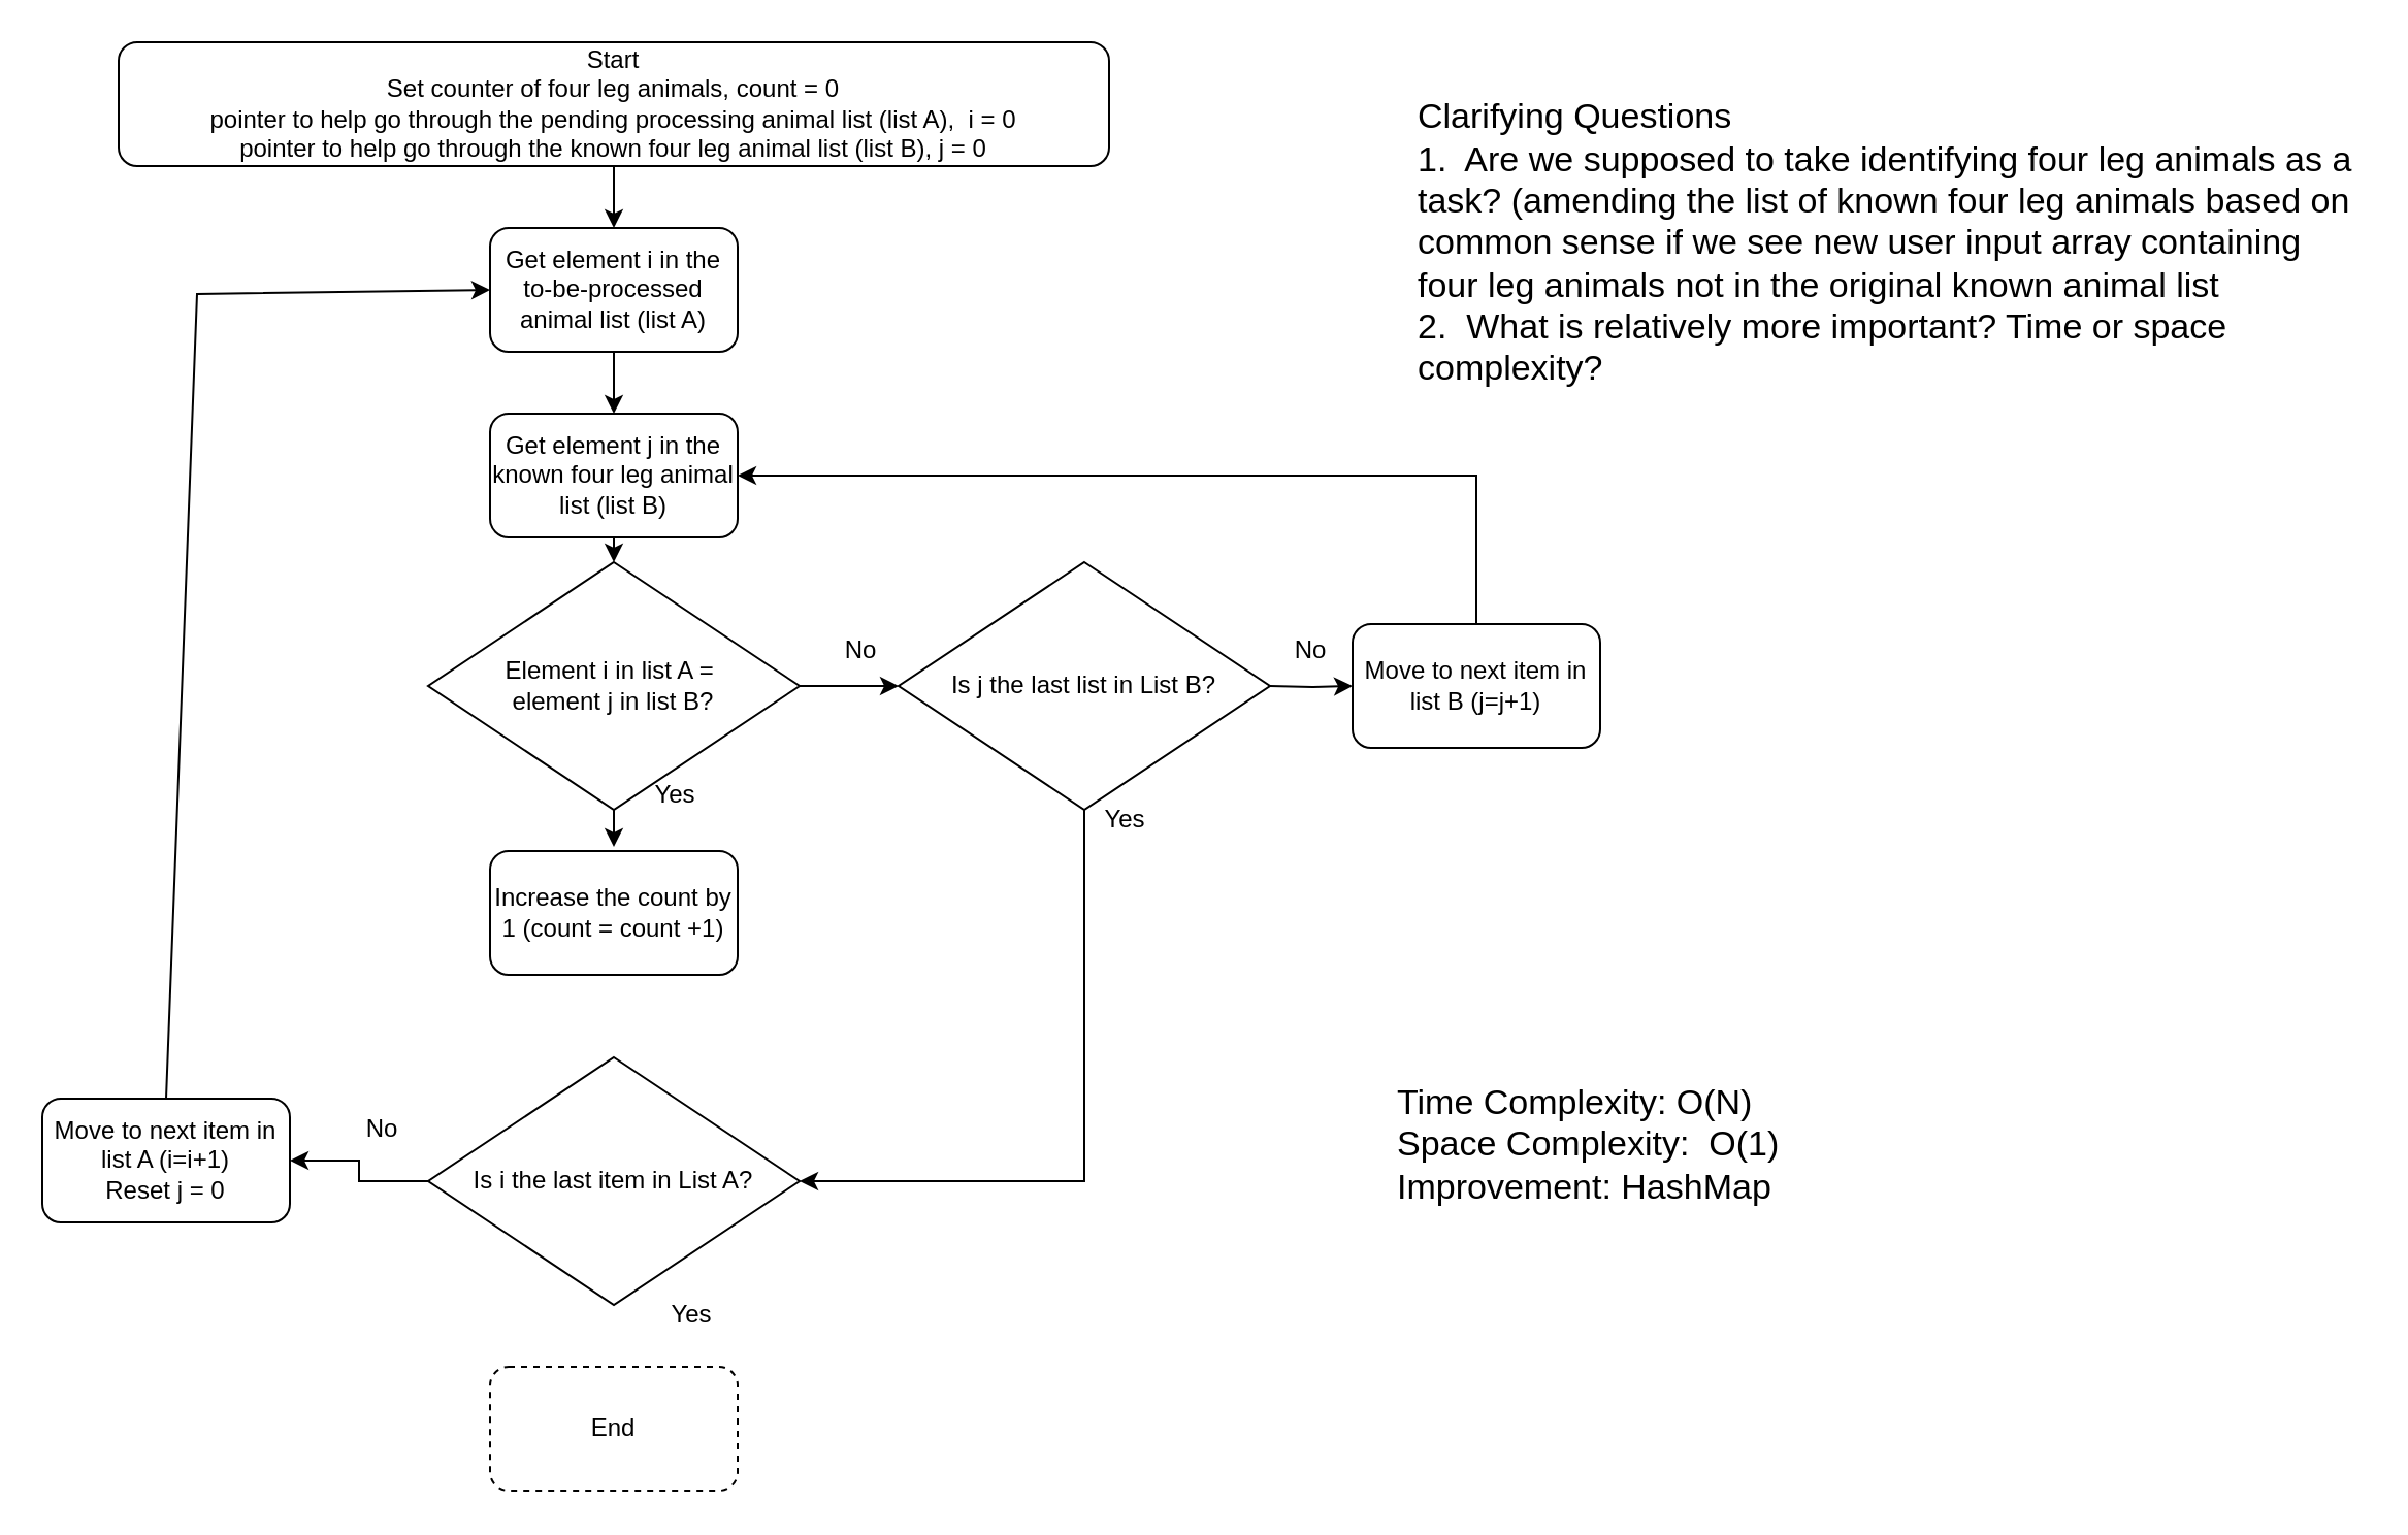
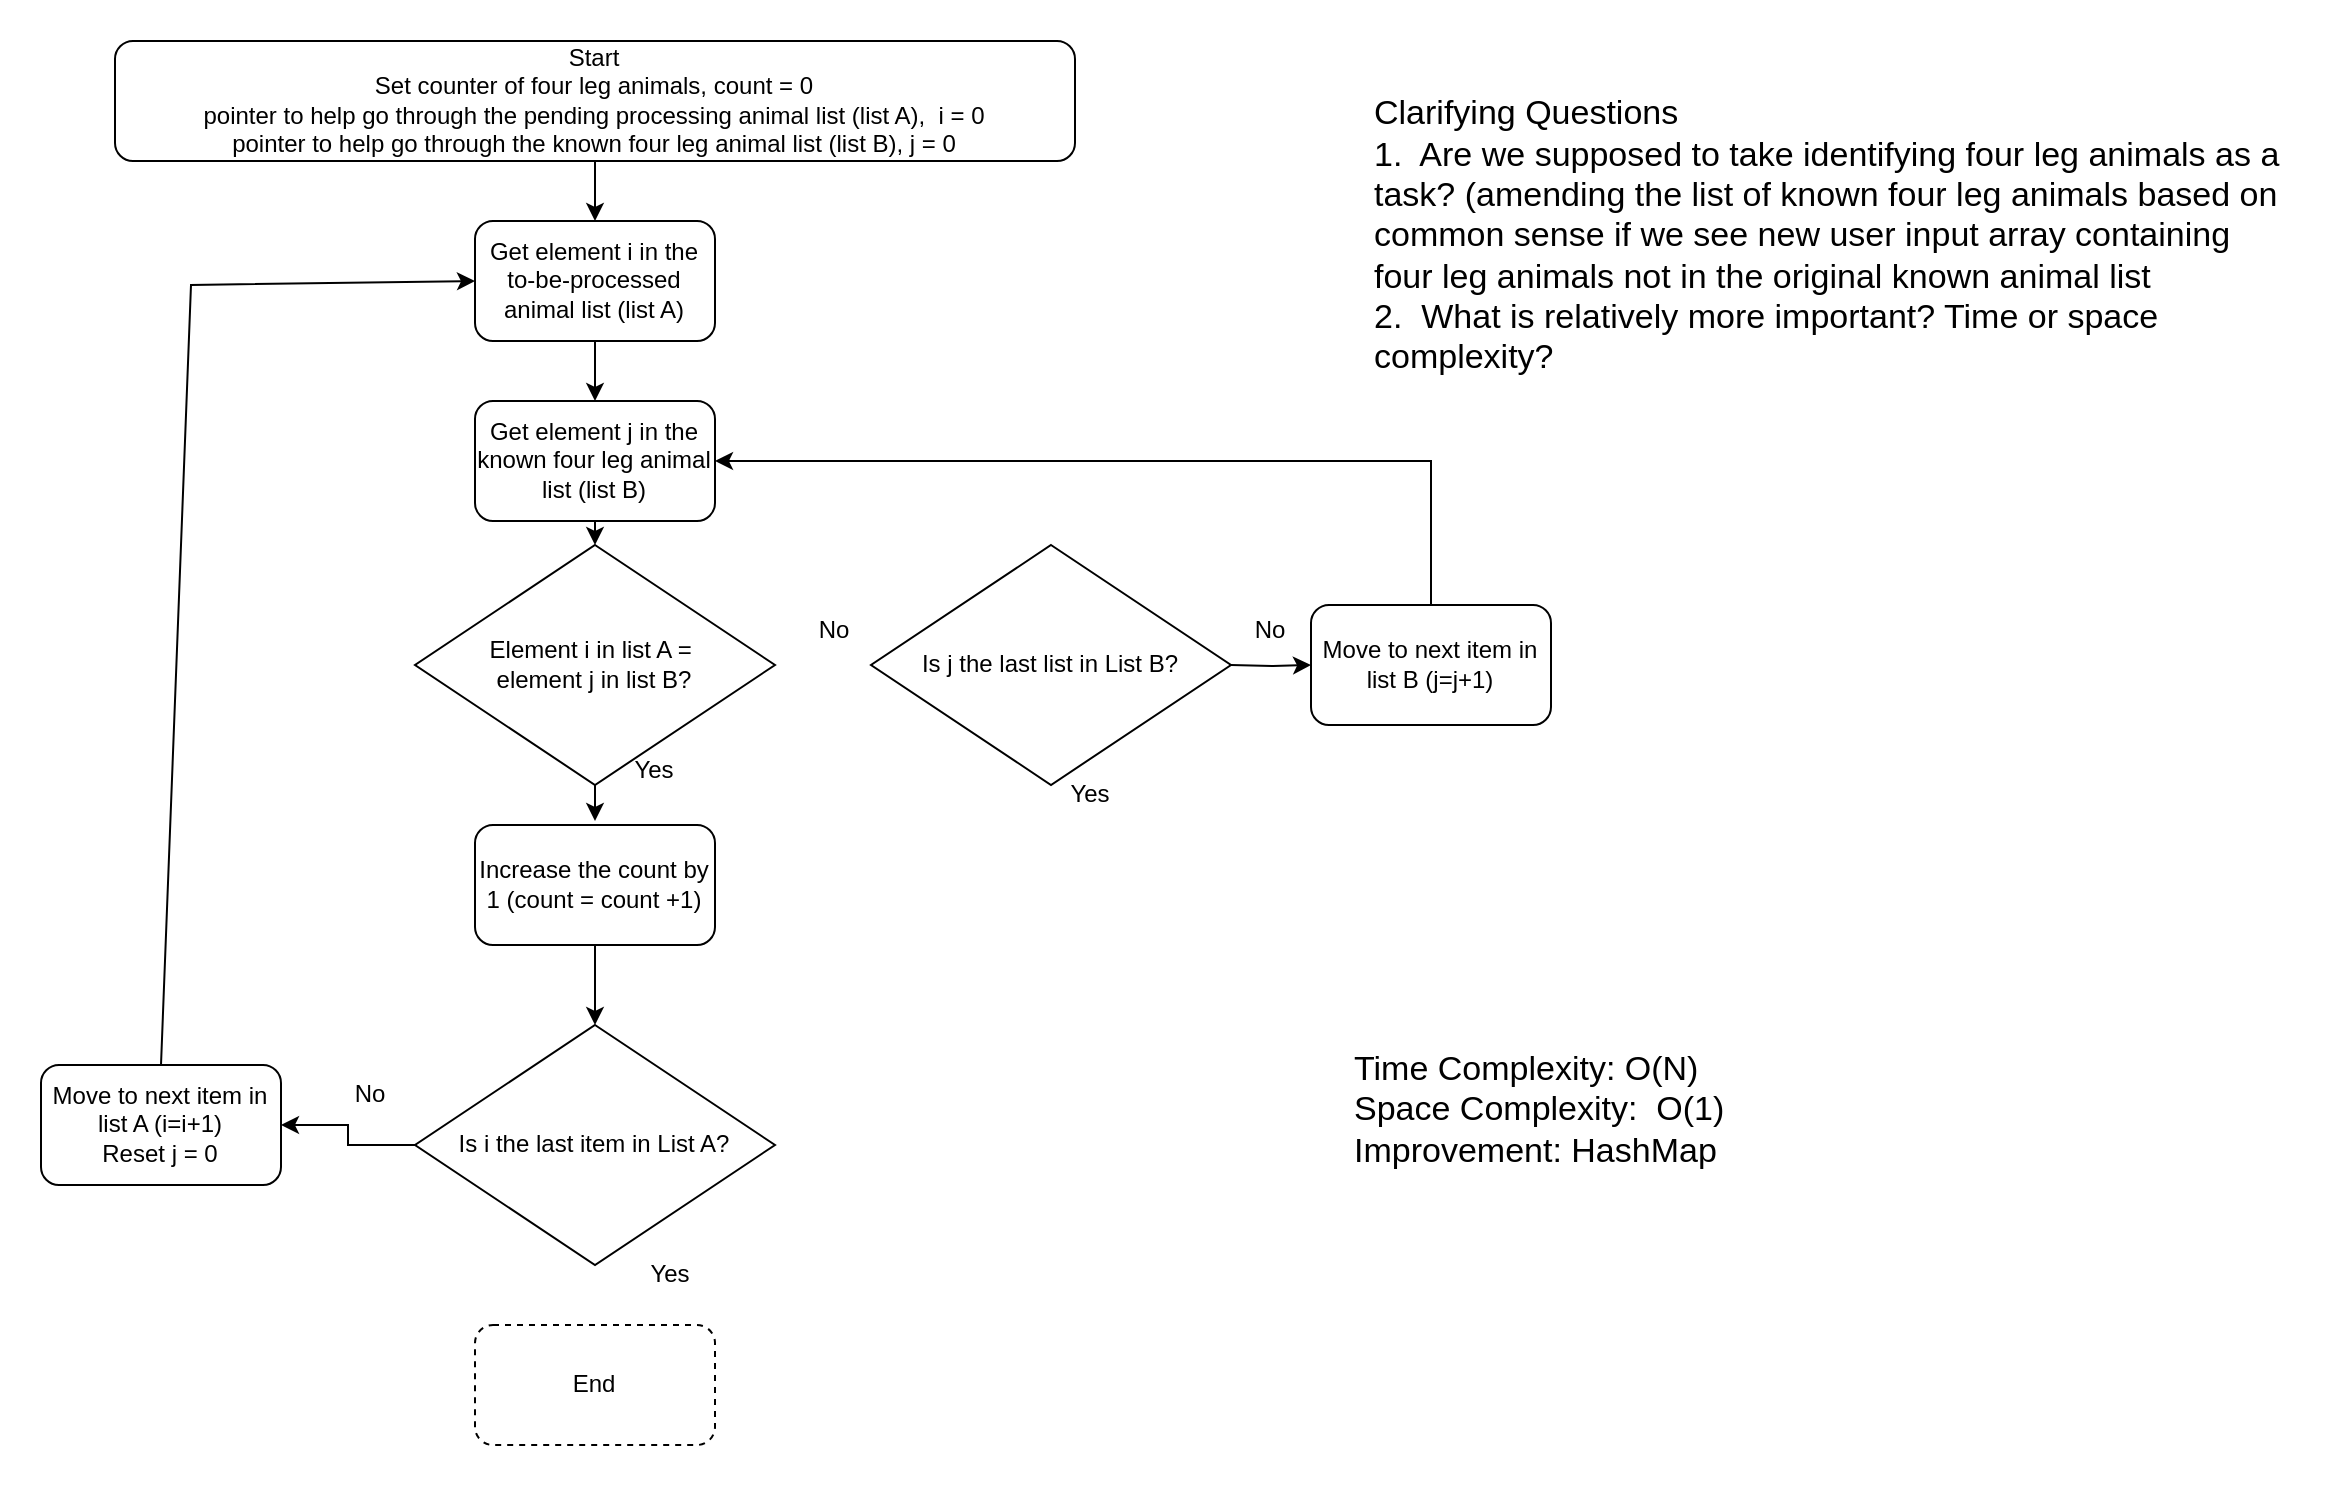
- <mxCell id="6" style="edgeStyle=orthogonalEdgeStyle;rounded=0;orthogonalLoop=1;jettySize=auto;html=1;exitX=1;exitY=0.5;exitDx=0;exitDy=0;entryX=0;entryY=0.5;entryDx=0;entryDy=0;" edge="1" parent="1" source="7" target="21"><mxGeometry relative="1" as="geometry" /></mxCell>
+ <mxCell id="29" value="" style="endArrow=classic;html=1;rounded=0;entryX=0.5;entryY=0;entryDx=0;entryDy=0;exitX=0.5;exitY=1;exitDx=0;exitDy=0;" edge="1" parent="1" source="28" target="18"><mxGeometry width="50" height="50" relative="1" as="geometry"><mxPoint x="255" y="532" as="sourcePoint" /><mxPoint x="305" y="482" as="targetPoint" /></mxGeometry></mxCell>
- <mxCell id="27" value="" style="endArrow=classic;html=1;rounded=0;exitX=0.5;exitY=1;exitDx=0;exitDy=0;entryX=1;entryY=0.5;entryDx=0;entryDy=0;" edge="1" parent="1" source="21" target="18"><mxGeometry width="50" height="50" relative="1" as="geometry"><mxPoint x="455" y="342" as="sourcePoint" /><mxPoint x="505" y="292" as="targetPoint" /><Array as="points"><mxPoint x="525" y="572" /></Array></mxGeometry></mxCell>
